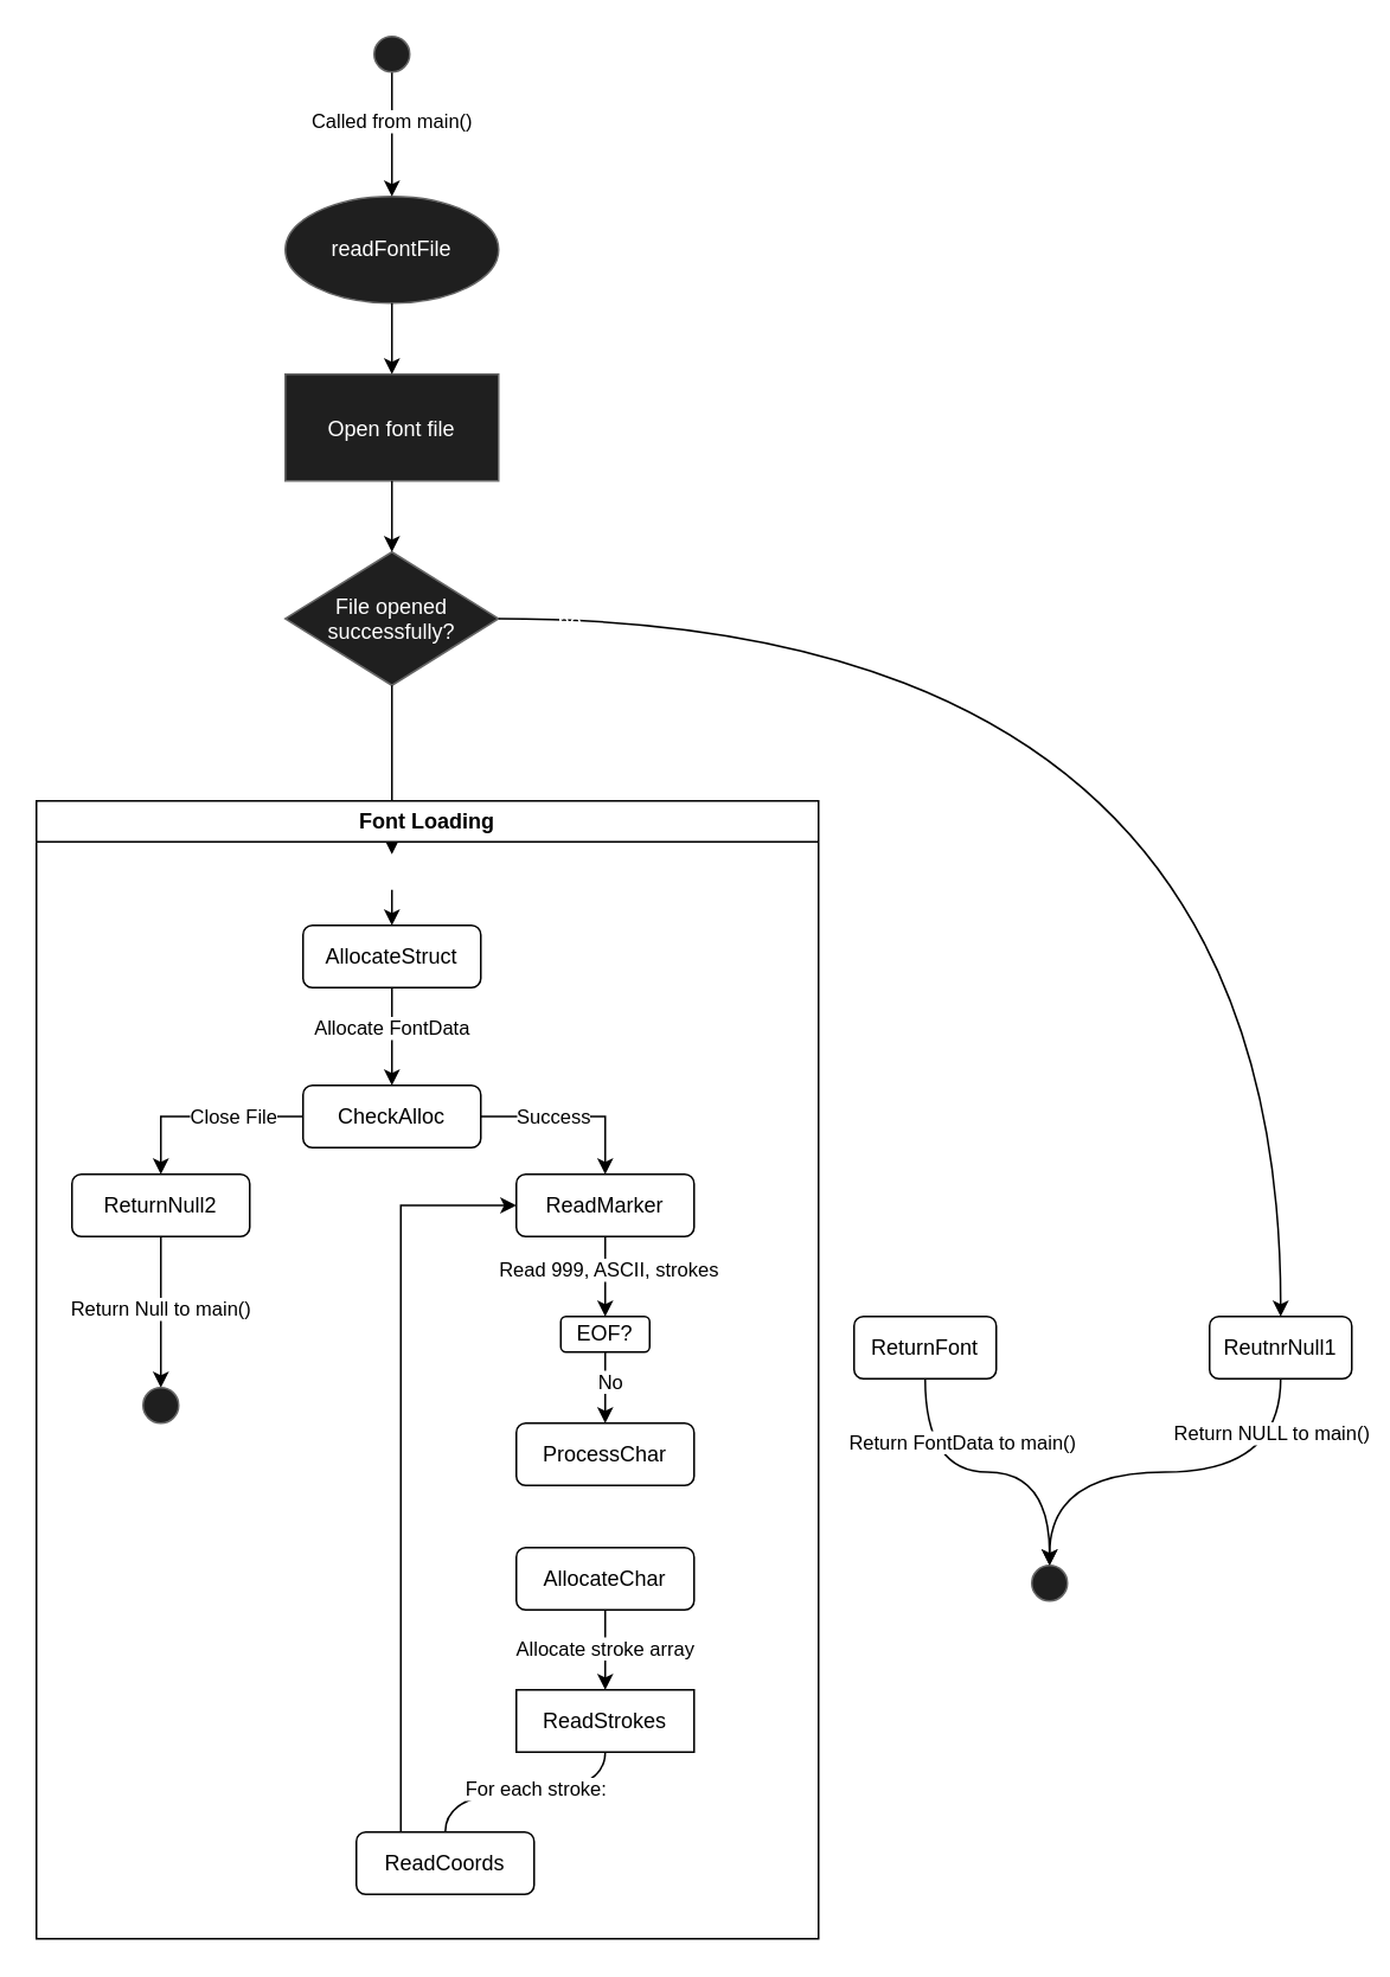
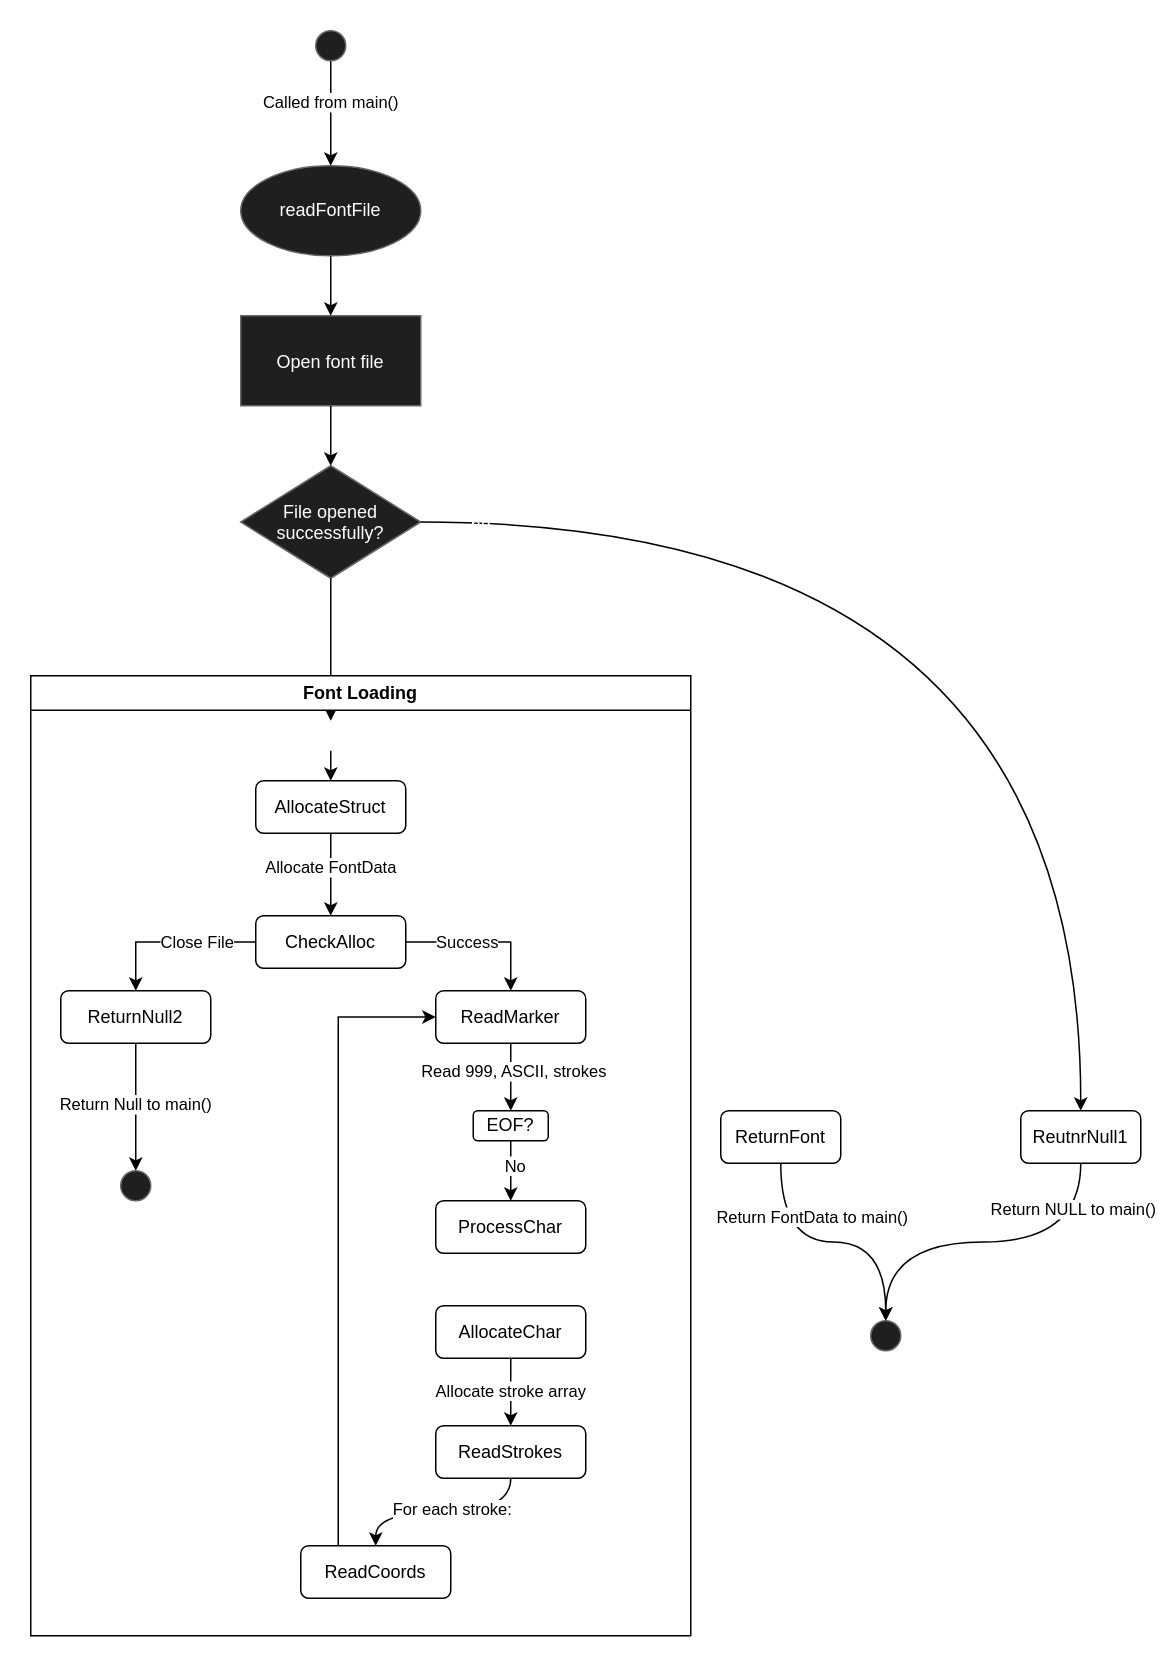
- <mxCell id="41" value="ReadStrokes" style="whiteSpace=wrap;html=1;rounded=0;" vertex="1" parent="15"><mxGeometry x="270" y="500" width="100" height="35" as="geometry" /></mxCell>
+ <mxCell id="41" value="ReadStrokes" style="rounded=1;whiteSpace=wrap;html=1;" vertex="1" parent="15"><mxGeometry x="270" y="500" width="100" height="35" as="geometry" /></mxCell>
- <mxCell id="39" style="edgeStyle=orthogonalEdgeStyle;rounded=0;orthogonalLoop=1;jettySize=auto;html=1;exitX=0.5;exitY=1;exitDx=0;exitDy=0;entryX=0.5;entryY=0;entryDx=0;entryDy=0;curved=1;endArrow=none;" edge="1" parent="15" source="41" target="43"><mxGeometry relative="1" as="geometry" /></mxCell>
+ <mxCell id="39" style="edgeStyle=orthogonalEdgeStyle;rounded=0;orthogonalLoop=1;jettySize=auto;html=1;exitX=0.5;exitY=1;exitDx=0;exitDy=0;entryX=0.5;entryY=0;entryDx=0;entryDy=0;curved=1;" edge="1" parent="15" source="41" target="43"><mxGeometry relative="1" as="geometry" /></mxCell>
